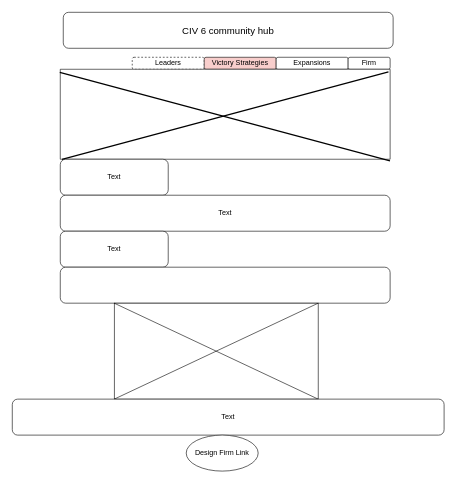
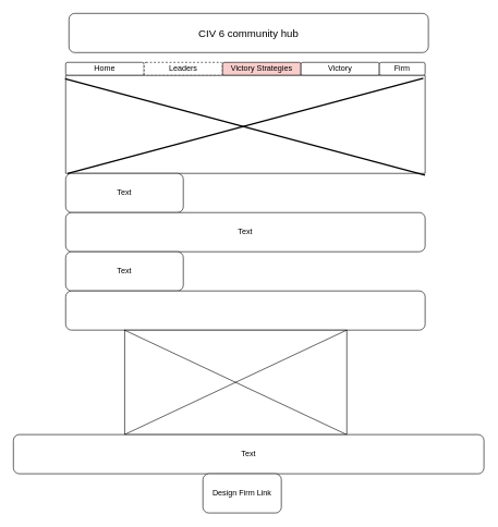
+ <mxCell id="3" value="Home" style="rounded=1;whiteSpace=wrap;html=1;" vertex="1" parent="1"><mxGeometry x="100" y="95" width="120" height="20" as="geometry" /></mxCell>
- <mxCell id="6" value="Expansions" style="rounded=1;whiteSpace=wrap;html=1;" vertex="1" parent="1"><mxGeometry x="460" y="95" width="120" height="20" as="geometry" /></mxCell>
+ <mxCell id="6" value="Victory" style="rounded=1;whiteSpace=wrap;html=1;" vertex="1" parent="1"><mxGeometry x="460" y="95" width="120" height="20" as="geometry" /></mxCell>
- <mxCell id="19" value="Design Firm Link" style="ellipse;whiteSpace=wrap;html=1;" vertex="1" parent="1"><mxGeometry x="310" y="725" width="120" height="60" as="geometry" /></mxCell>
+ <mxCell id="19" value="Design Firm Link" style="rounded=1;whiteSpace=wrap;html=1;" vertex="1" parent="1"><mxGeometry x="310" y="725" width="120" height="60" as="geometry" /></mxCell>
